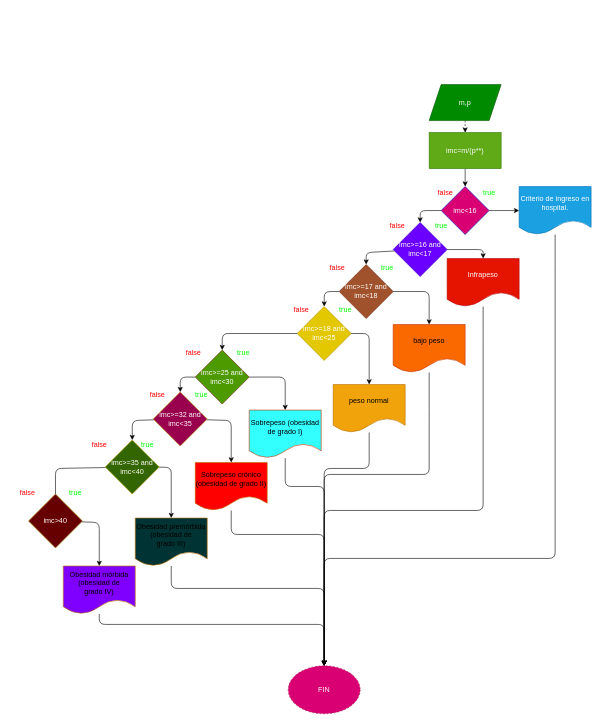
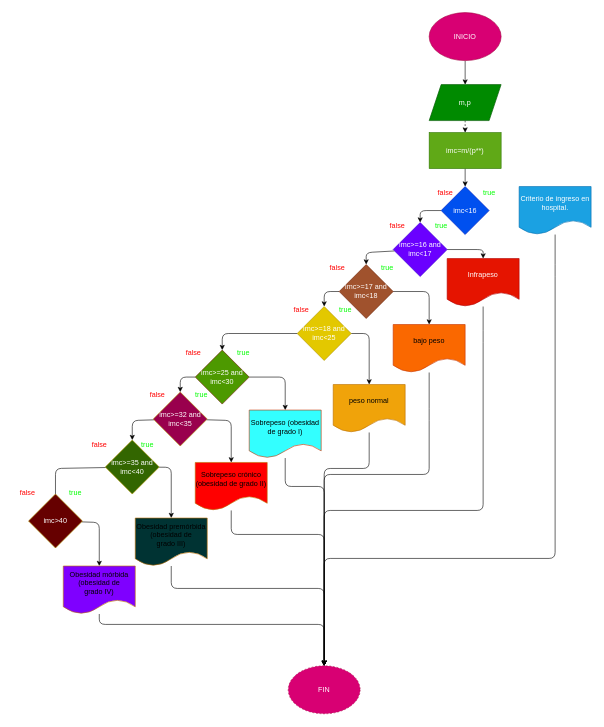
+ <mxCell id="3" value="INICIO" style="ellipse;whiteSpace=wrap;html=1;fillColor=#d80073;fontColor=#ffffff;strokeColor=#A50040;" parent="1" vertex="1"><mxGeometry x="715" y="20" width="120" height="80" as="geometry" /></mxCell>
+ <mxCell id="2" value="" style="edgeStyle=none;html=1;" parent="1" source="3" target="5" edge="1"><mxGeometry relative="1" as="geometry" /></mxCell>
- <mxCell id="10" value="imc&amp;lt;16" style="rhombus;whiteSpace=wrap;html=1;fillColor=#d80073;fontColor=#ffffff;strokeColor=#001DBC;" parent="1" vertex="1"><mxGeometry x="735" y="310" width="80" height="80" as="geometry" /></mxCell>
+ <mxCell id="10" value="imc&amp;lt;16" style="rhombus;whiteSpace=wrap;html=1;fillColor=#0050ef;fontColor=#ffffff;strokeColor=#001DBC;" parent="1" vertex="1"><mxGeometry x="735" y="310" width="80" height="80" as="geometry" /></mxCell>
- <mxCell id="9" value="" style="edgeStyle=none;html=1;fontColor=#FF0000;" parent="1" source="10" target="22" edge="1"><mxGeometry relative="1" as="geometry" /></mxCell>
